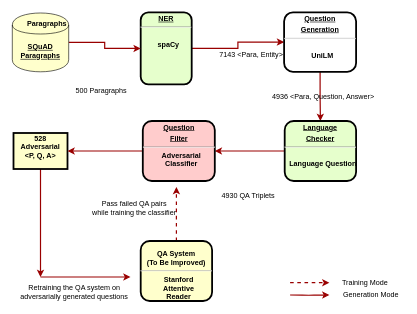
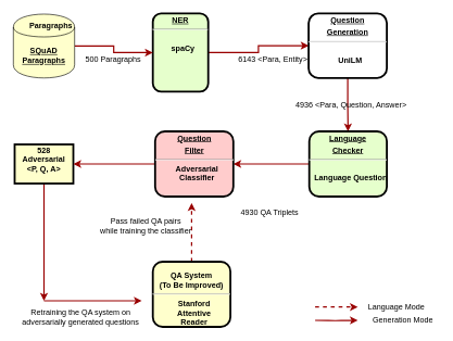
- <mxCell id="16" value="7143 &amp;lt;Para, Entity&amp;gt;" style="text;html=1;align=center;verticalAlign=middle;resizable=0;points=[];;autosize=1;" parent="1" vertex="1"><mxGeometry x="357.5" y="81" width="120" height="20" as="geometry" /></mxCell>
+ <mxCell id="16" value="6143 &amp;lt;Para, Entity&amp;gt;" style="text;html=1;align=center;verticalAlign=middle;resizable=0;points=[];;autosize=1;" parent="1" vertex="1"><mxGeometry x="357.5" y="81" width="120" height="20" as="geometry" /></mxCell>
- <mxCell id="15" value="500 Paragraphs" style="text;html=1;align=center;verticalAlign=middle;resizable=0;points=[];;autosize=1;" parent="1" vertex="1"><mxGeometry x="118" y="141" width="100" height="20" as="geometry" /></mxCell>
+ <mxCell id="15" value="500 Paragraphs" style="text;html=1;align=center;verticalAlign=middle;resizable=0;points=[];;autosize=1;" parent="1" vertex="1"><mxGeometry x="123" y="81" width="100" height="20" as="geometry" /></mxCell>
- <mxCell id="26" value="Training Mode" style="text;html=1;strokeColor=none;fillColor=none;align=center;verticalAlign=middle;whiteSpace=wrap;rounded=0;" vertex="1" parent="1"><mxGeometry x="563" y="461" width="90" height="20" as="geometry" /></mxCell>
+ <mxCell id="26" value="Language Mode" style="text;html=1;strokeColor=none;fillColor=none;align=center;verticalAlign=middle;whiteSpace=wrap;rounded=0;" vertex="1" parent="1"><mxGeometry x="563" y="461" width="90" height="20" as="geometry" /></mxCell>
